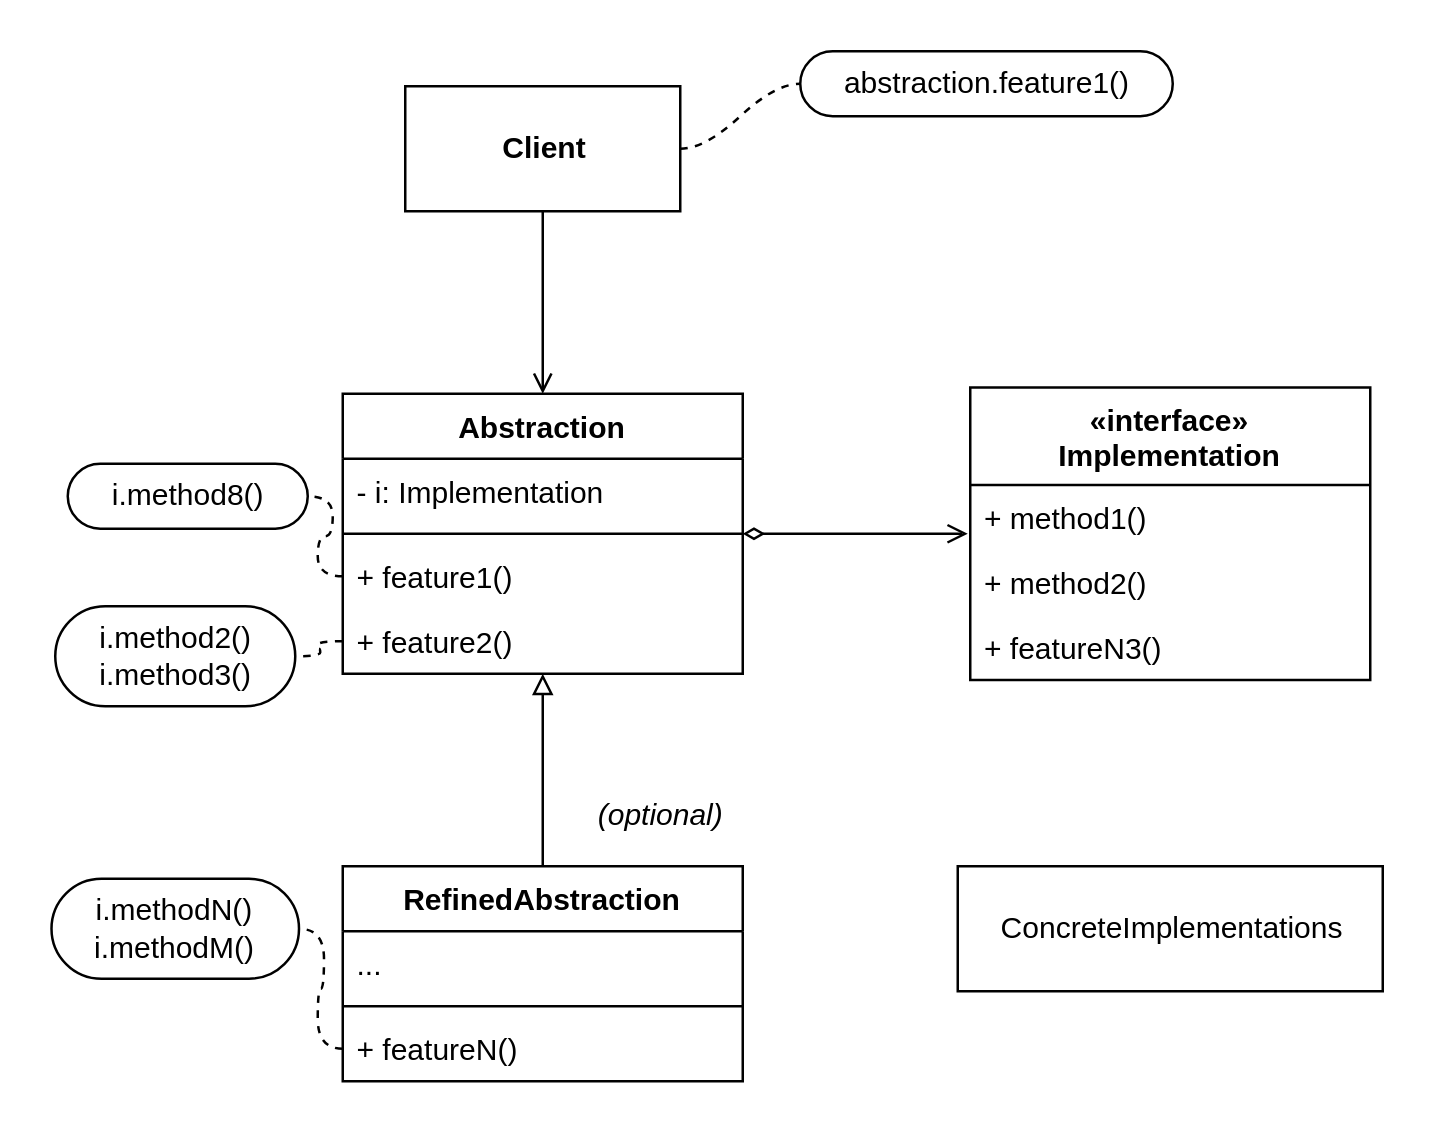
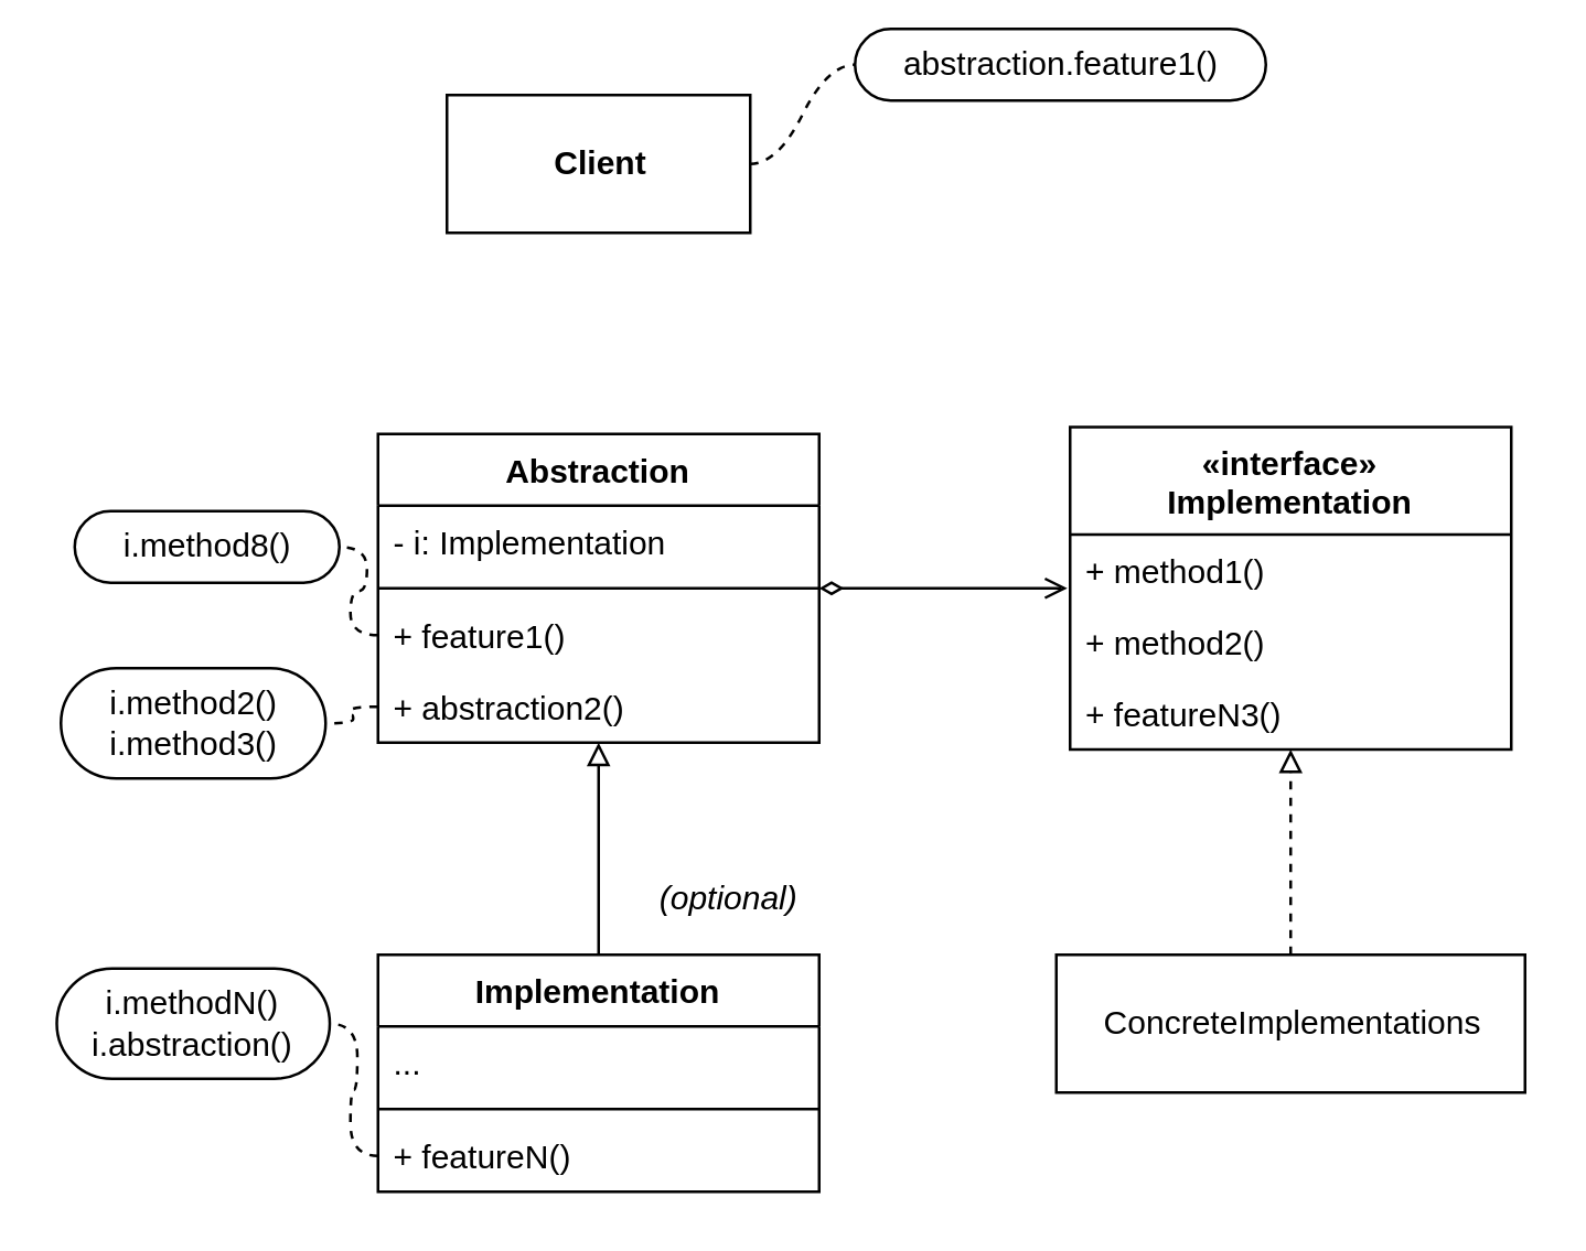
- <mxCell id="22" value="abstraction.feature1()" style="whiteSpace=wrap;html=1;rounded=1;arcSize=50;align=center;verticalAlign=middle;strokeWidth=1;autosize=1;spacing=4;treeFolding=1;treeMoving=1;newEdgeStyle={&quot;edgeStyle&quot;:&quot;entityRelationEdgeStyle&quot;,&quot;startArrow&quot;:&quot;none&quot;,&quot;endArrow&quot;:&quot;none&quot;,&quot;segment&quot;:10,&quot;curved&quot;:1};" parent="1" vertex="1"><mxGeometry x="319.5" y="20" width="149" height="26" as="geometry" /></mxCell>
+ <mxCell id="22" value="abstraction.feature1()" style="whiteSpace=wrap;html=1;rounded=1;arcSize=50;align=center;verticalAlign=middle;strokeWidth=1;autosize=1;spacing=4;treeFolding=1;treeMoving=1;newEdgeStyle={&quot;edgeStyle&quot;:&quot;entityRelationEdgeStyle&quot;,&quot;startArrow&quot;:&quot;none&quot;,&quot;endArrow&quot;:&quot;none&quot;,&quot;segment&quot;:10,&quot;curved&quot;:1};" parent="1" vertex="1"><mxGeometry x="309.5" y="10" width="149" height="26" as="geometry" /></mxCell>
- <mxCell id="2" value="" style="edgeStyle=none;html=1;entryX=0.5;entryY=0;entryDx=0;entryDy=0;endArrow=open;endFill=0;rounded=0;" parent="1" source="3" target="5" edge="1"><mxGeometry relative="1" as="geometry" /></mxCell>
- <mxCell id="9" value="+ feature2()" style="text;strokeColor=none;fillColor=none;align=left;verticalAlign=top;spacingLeft=4;spacingRight=4;overflow=hidden;rotatable=0;points=[[0,0.5],[1,0.5]];portConstraint=eastwest;" parent="5" vertex="1"><mxGeometry y="86" width="160" height="26" as="geometry" /></mxCell>
+ <mxCell id="9" value="+ abstraction2()" style="text;strokeColor=none;fillColor=none;align=left;verticalAlign=top;spacingLeft=4;spacingRight=4;overflow=hidden;rotatable=0;points=[[0,0.5],[1,0.5]];portConstraint=eastwest;" parent="5" vertex="1"><mxGeometry y="86" width="160" height="26" as="geometry" /></mxCell>
+ <mxCell id="19" value="" style="edgeStyle=none;html=1;startArrow=none;startFill=0;endArrow=block;endFill=0;dashed=1;" parent="1" source="20" target="13" edge="1"><mxGeometry relative="1" as="geometry" /></mxCell>
- <mxCell id="15" value="RefinedAbstraction" style="swimlane;fontStyle=1;align=center;verticalAlign=top;childLayout=stackLayout;horizontal=1;startSize=26;horizontalStack=0;resizeParent=1;resizeParentMax=0;resizeLast=0;collapsible=1;marginBottom=0;" parent="1" vertex="1"><mxGeometry x="136.5" y="346" width="160" height="86" as="geometry" /></mxCell>
+ <mxCell id="15" value="Implementation" style="swimlane;fontStyle=1;align=center;verticalAlign=top;childLayout=stackLayout;horizontal=1;startSize=26;horizontalStack=0;resizeParent=1;resizeParentMax=0;resizeLast=0;collapsible=1;marginBottom=0;" parent="1" vertex="1"><mxGeometry x="136.5" y="346" width="160" height="86" as="geometry" /></mxCell>
- <mxCell id="28" value="i.methodN()&lt;br&gt;i.methodM()" style="whiteSpace=wrap;html=1;rounded=1;arcSize=50;align=center;verticalAlign=middle;strokeWidth=1;autosize=1;spacing=4;treeFolding=1;treeMoving=1;newEdgeStyle={&quot;edgeStyle&quot;:&quot;entityRelationEdgeStyle&quot;,&quot;startArrow&quot;:&quot;none&quot;,&quot;endArrow&quot;:&quot;none&quot;,&quot;segment&quot;:10,&quot;curved&quot;:1};" parent="1" vertex="1"><mxGeometry x="20" y="351" width="99" height="40" as="geometry" /></mxCell>
+ <mxCell id="28" value="i.methodN()&lt;br&gt;i.abstraction()" style="whiteSpace=wrap;html=1;rounded=1;arcSize=50;align=center;verticalAlign=middle;strokeWidth=1;autosize=1;spacing=4;treeFolding=1;treeMoving=1;newEdgeStyle={&quot;edgeStyle&quot;:&quot;entityRelationEdgeStyle&quot;,&quot;startArrow&quot;:&quot;none&quot;,&quot;endArrow&quot;:&quot;none&quot;,&quot;segment&quot;:10,&quot;curved&quot;:1};" parent="1" vertex="1"><mxGeometry x="20" y="351" width="99" height="40" as="geometry" /></mxCell>
